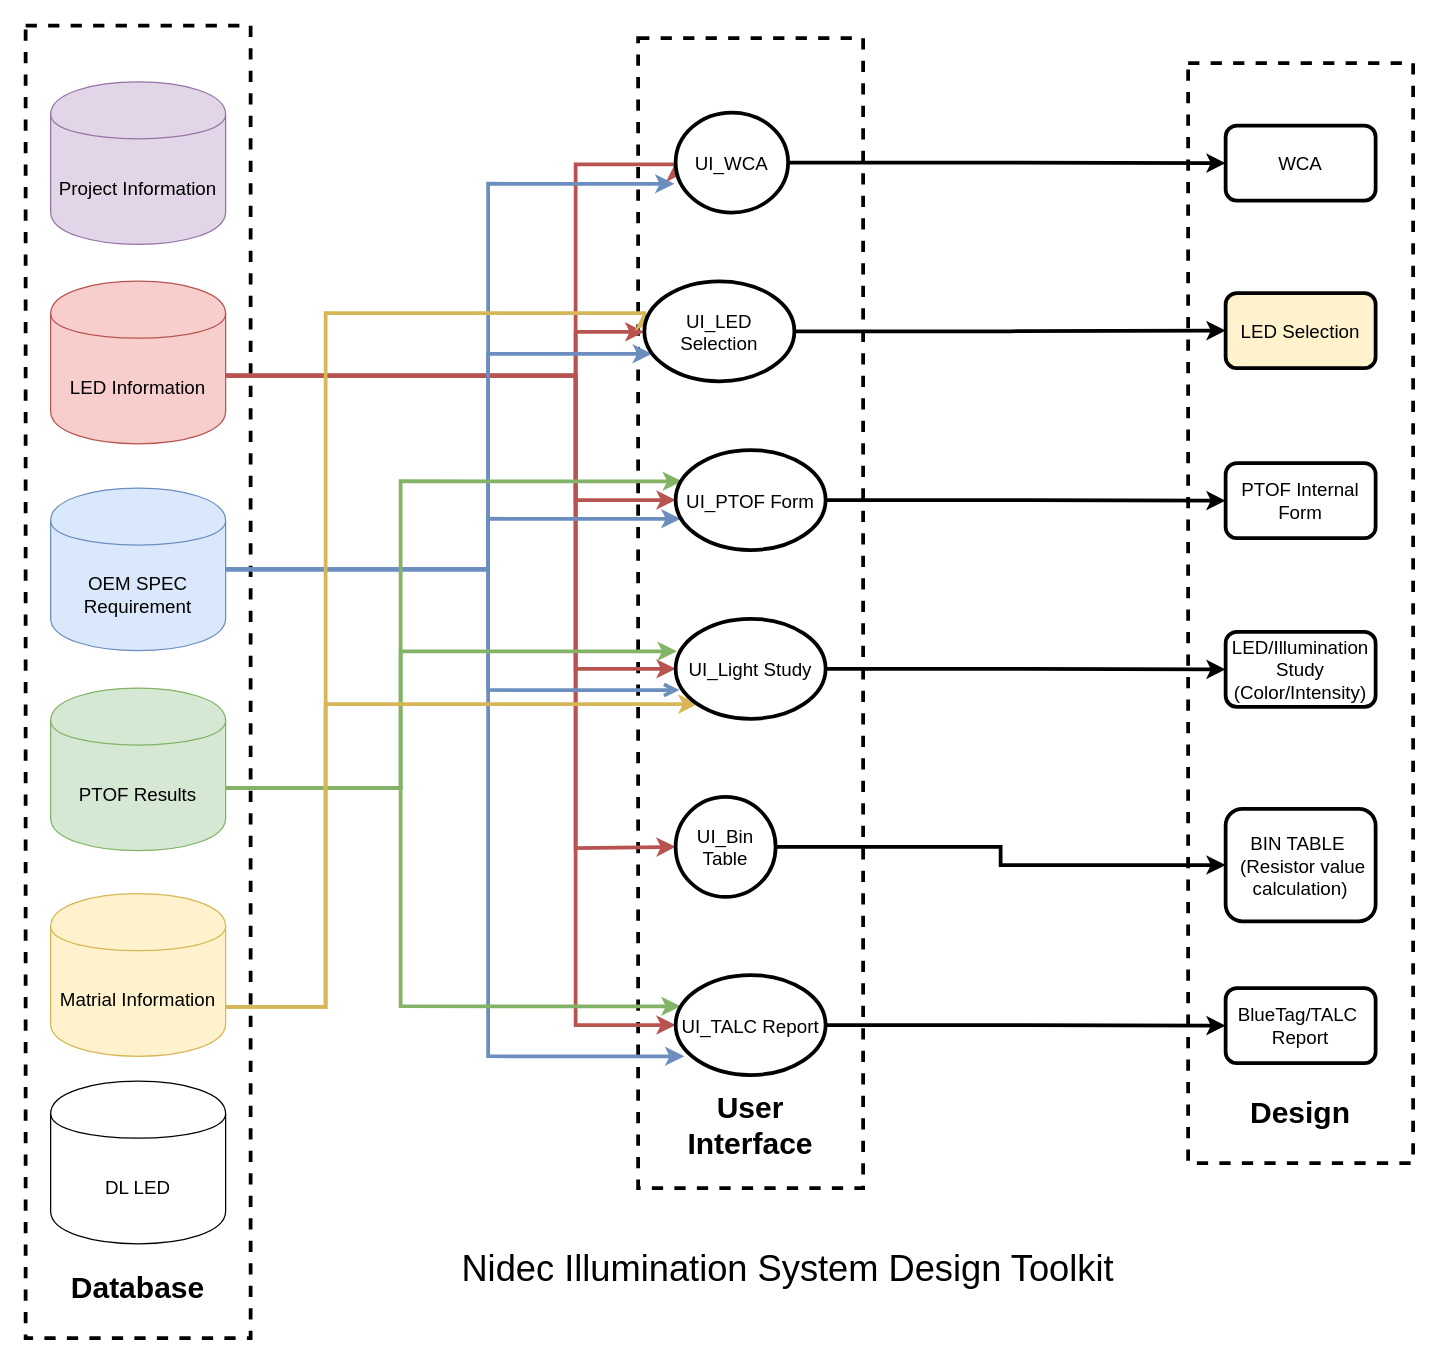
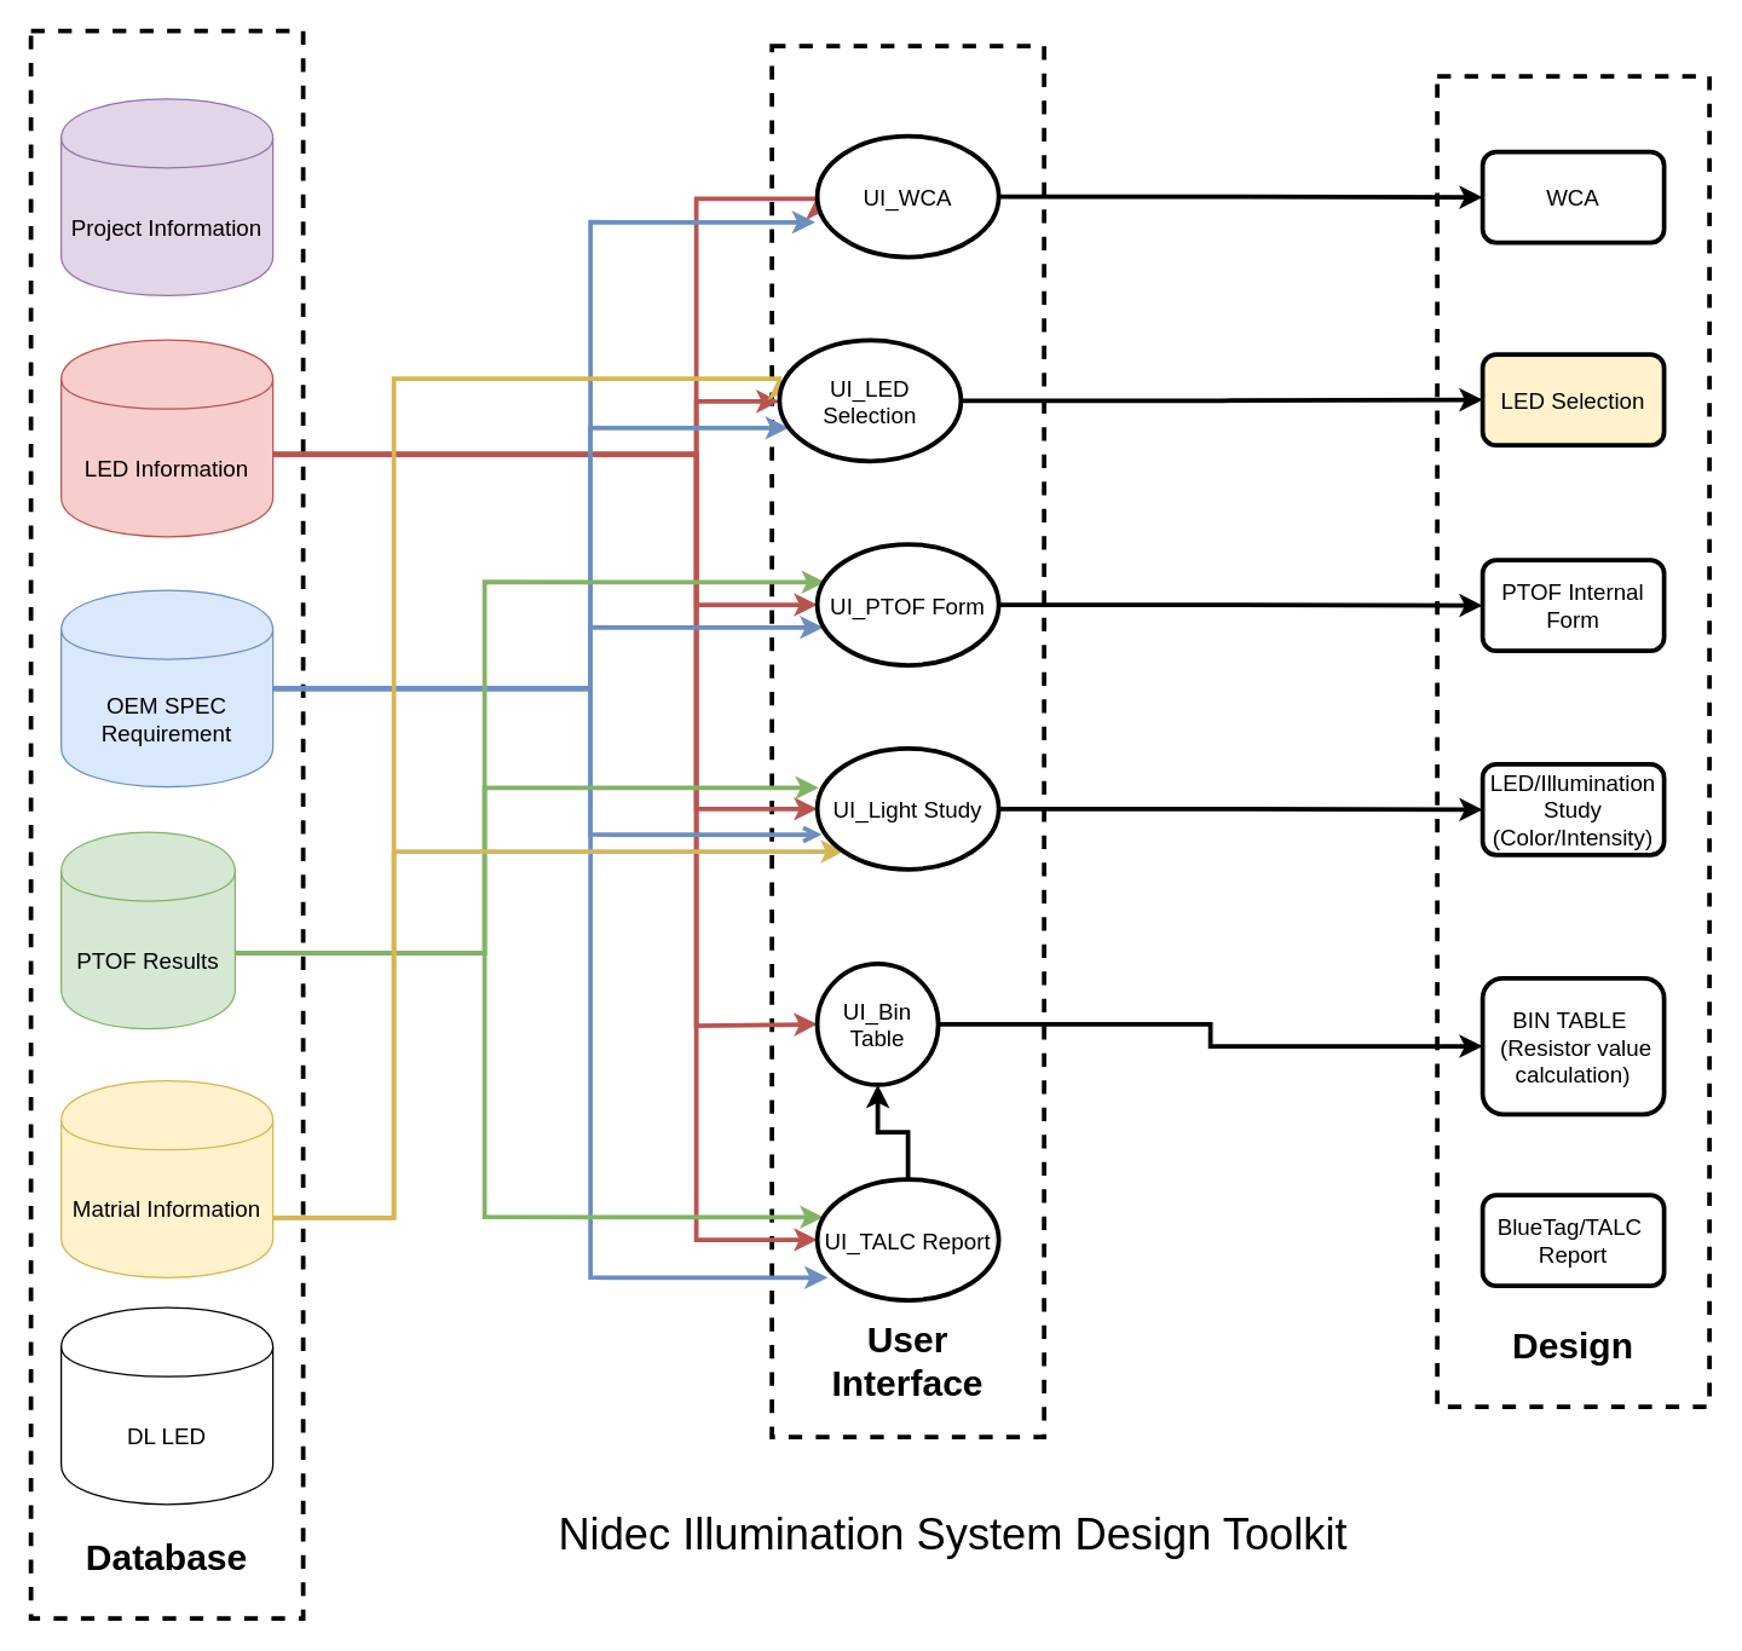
- <mxCell id="43" value="UI_WCA" style="ellipse;whiteSpace=wrap;html=1;strokeWidth=3;fontSize=15;" parent="1" vertex="1"><mxGeometry x="540" y="89.5" width="90" height="80" as="geometry" /></mxCell>
+ <mxCell id="43" value="UI_WCA" style="ellipse;whiteSpace=wrap;html=1;strokeWidth=3;fontSize=15;" parent="1" vertex="1"><mxGeometry x="540" y="89.5" width="120" height="80" as="geometry" /></mxCell>
- <mxCell id="21" value="PTOF Results" style="shape=cylinder;whiteSpace=wrap;html=1;boundedLbl=1;backgroundOutline=1;fillColor=#d5e8d4;strokeColor=#82b366;fontSize=15;" parent="1" vertex="1"><mxGeometry x="40" y="550" width="140" height="130" as="geometry" /></mxCell>
+ <mxCell id="21" value="PTOF Results" style="shape=cylinder;whiteSpace=wrap;html=1;boundedLbl=1;backgroundOutline=1;fillColor=#d5e8d4;strokeColor=#82b366;fontSize=15;" parent="1" vertex="1"><mxGeometry x="40" y="550" width="115" height="130" as="geometry" /></mxCell>
- <mxCell id="38" style="edgeStyle=orthogonalEdgeStyle;rounded=0;orthogonalLoop=1;jettySize=auto;html=1;strokeWidth=3;" parent="1" source="39" target="26" edge="1"><mxGeometry relative="1" as="geometry" /></mxCell>
+ <mxCell id="38" style="edgeStyle=orthogonalEdgeStyle;rounded=0;orthogonalLoop=1;jettySize=auto;html=1;strokeWidth=3;" parent="1" source="39" target="37" edge="1"><mxGeometry relative="1" as="geometry" /></mxCell>
